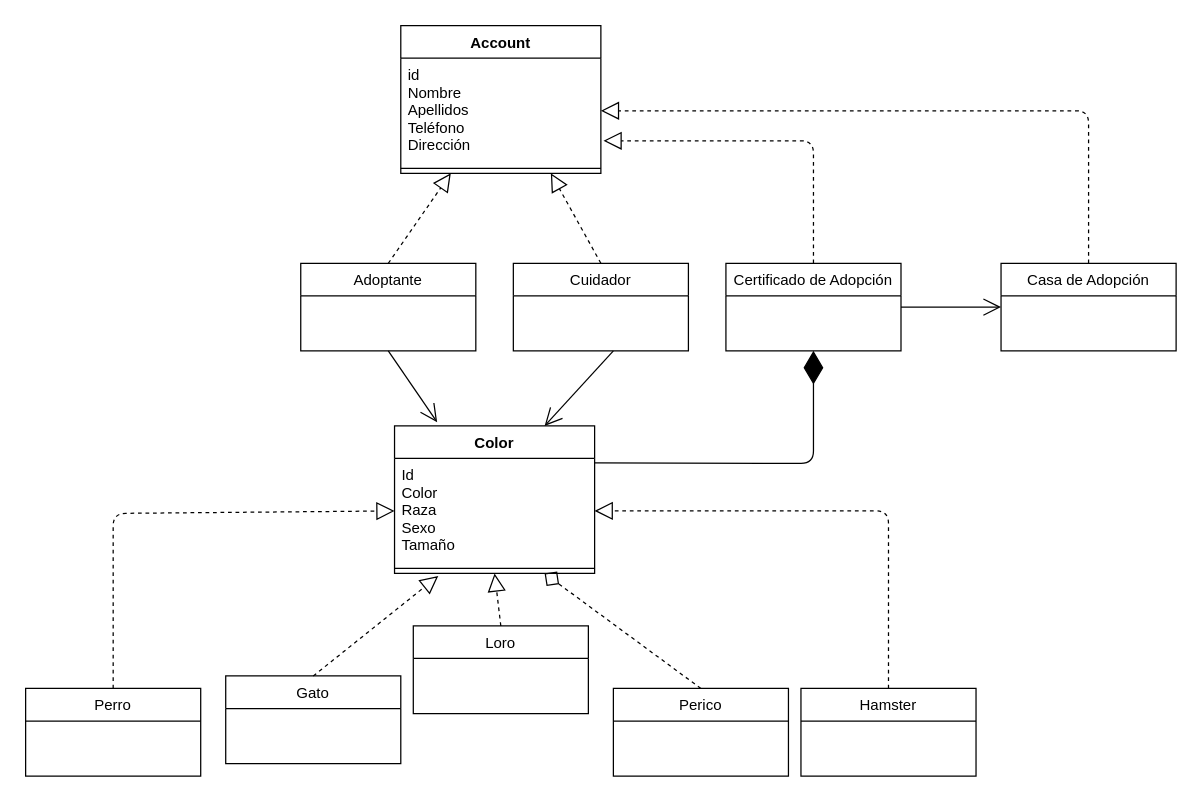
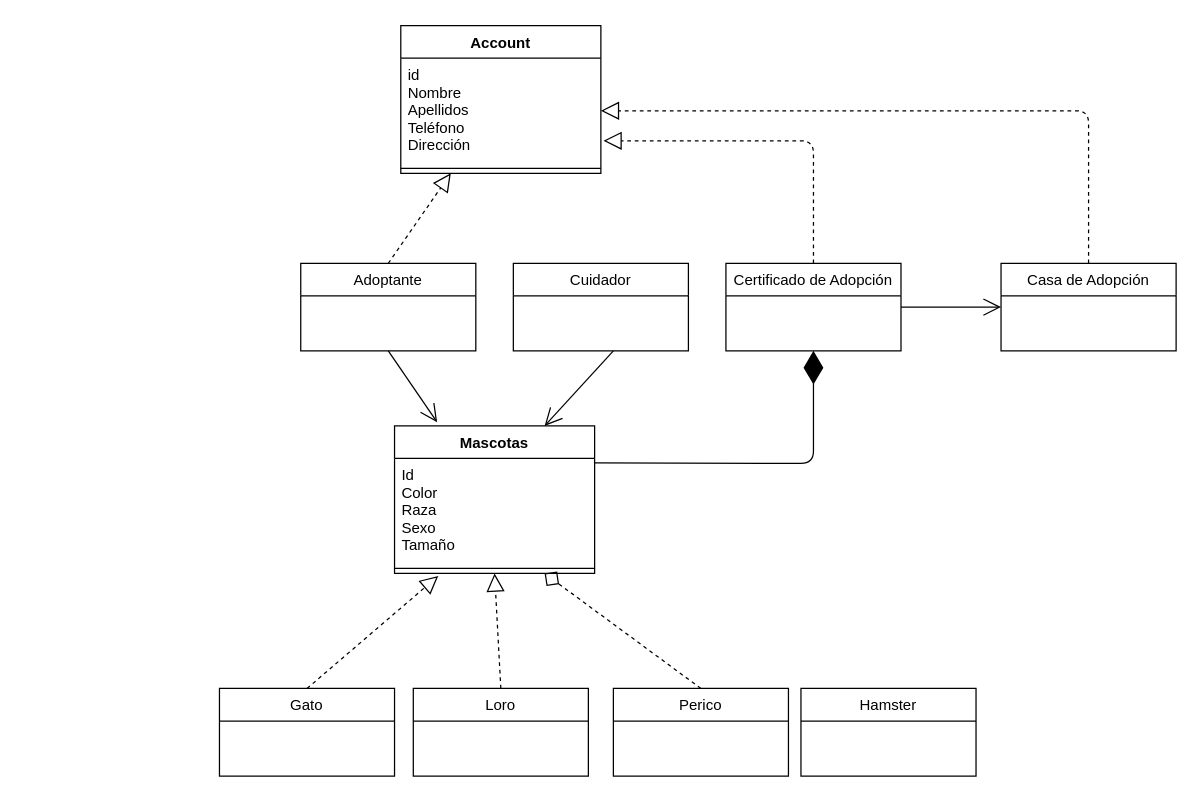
- <mxCell id="3" value="" style="endArrow=block;dashed=1;endFill=0;endSize=12;html=1;exitX=0.5;exitY=0;exitDx=0;exitDy=0;entryX=0.75;entryY=1;entryDx=0;entryDy=0;" edge="1" parent="1" source="22" target="4"><mxGeometry width="160" relative="1" as="geometry"><mxPoint x="275" y="240" as="sourcePoint" /><mxPoint x="370" y="140" as="targetPoint" /></mxGeometry></mxCell>
- <mxCell id="7" value="Color" style="swimlane;fontStyle=1;align=center;verticalAlign=top;childLayout=stackLayout;horizontal=1;startSize=26;horizontalStack=0;resizeParent=1;resizeParentMax=0;resizeLast=0;collapsible=1;marginBottom=0;" vertex="1" parent="1"><mxGeometry x="315" y="340" width="160" height="118" as="geometry" /></mxCell>
+ <mxCell id="7" value="Mascotas" style="swimlane;fontStyle=1;align=center;verticalAlign=top;childLayout=stackLayout;horizontal=1;startSize=26;horizontalStack=0;resizeParent=1;resizeParentMax=0;resizeLast=0;collapsible=1;marginBottom=0;" vertex="1" parent="1"><mxGeometry x="315" y="340" width="160" height="118" as="geometry" /></mxCell>
- <mxCell id="16" value="" style="endArrow=block;dashed=1;endFill=0;endSize=12;html=1;exitX=0.5;exitY=0;exitDx=0;exitDy=0;entryX=1;entryY=0.5;entryDx=0;entryDy=0;" edge="1" parent="1" source="13" target="8"><mxGeometry width="160" relative="1" as="geometry"><mxPoint x="260" y="540" as="sourcePoint" /><mxPoint x="420" y="540" as="targetPoint" /><Array as="points"><mxPoint x="710" y="408" /></Array></mxGeometry></mxCell>
- <mxCell id="15" value="" style="endArrow=block;dashed=1;endFill=0;endSize=12;html=1;exitX=0.5;exitY=0;exitDx=0;exitDy=0;entryX=0;entryY=0.5;entryDx=0;entryDy=0;" edge="1" parent="1" source="11" target="8"><mxGeometry width="160" relative="1" as="geometry"><mxPoint x="260" y="540" as="sourcePoint" /><mxPoint x="330" y="460" as="targetPoint" /><Array as="points"><mxPoint x="90" y="410" /></Array></mxGeometry></mxCell>
- <mxCell id="10" value="Loro" style="swimlane;fontStyle=0;childLayout=stackLayout;horizontal=1;startSize=26;fillColor=none;horizontalStack=0;resizeParent=1;resizeParentMax=0;resizeLast=0;collapsible=1;marginBottom=0;" vertex="1" parent="1"><mxGeometry x="330" y="500" width="140" height="70" as="geometry" /></mxCell>
+ <mxCell id="10" value="Loro" style="swimlane;fontStyle=0;childLayout=stackLayout;horizontal=1;startSize=26;fillColor=none;horizontalStack=0;resizeParent=1;resizeParentMax=0;resizeLast=0;collapsible=1;marginBottom=0;" vertex="1" parent="1"><mxGeometry x="330" y="550" width="140" height="70" as="geometry" /></mxCell>
- <mxCell id="12" value="Gato" style="swimlane;fontStyle=0;childLayout=stackLayout;horizontal=1;startSize=26;fillColor=none;horizontalStack=0;resizeParent=1;resizeParentMax=0;resizeLast=0;collapsible=1;marginBottom=0;" vertex="1" parent="1"><mxGeometry x="180" y="540" width="140" height="70" as="geometry" /></mxCell>
+ <mxCell id="12" value="Gato" style="swimlane;fontStyle=0;childLayout=stackLayout;horizontal=1;startSize=26;fillColor=none;horizontalStack=0;resizeParent=1;resizeParentMax=0;resizeLast=0;collapsible=1;marginBottom=0;" vertex="1" parent="1"><mxGeometry x="175" y="550" width="140" height="70" as="geometry" /></mxCell>
- <mxCell id="11" value="Perro" style="swimlane;fontStyle=0;childLayout=stackLayout;horizontal=1;startSize=26;fillColor=none;horizontalStack=0;resizeParent=1;resizeParentMax=0;resizeLast=0;collapsible=1;marginBottom=0;" vertex="1" parent="1"><mxGeometry x="20" y="550" width="140" height="70" as="geometry" /></mxCell>
